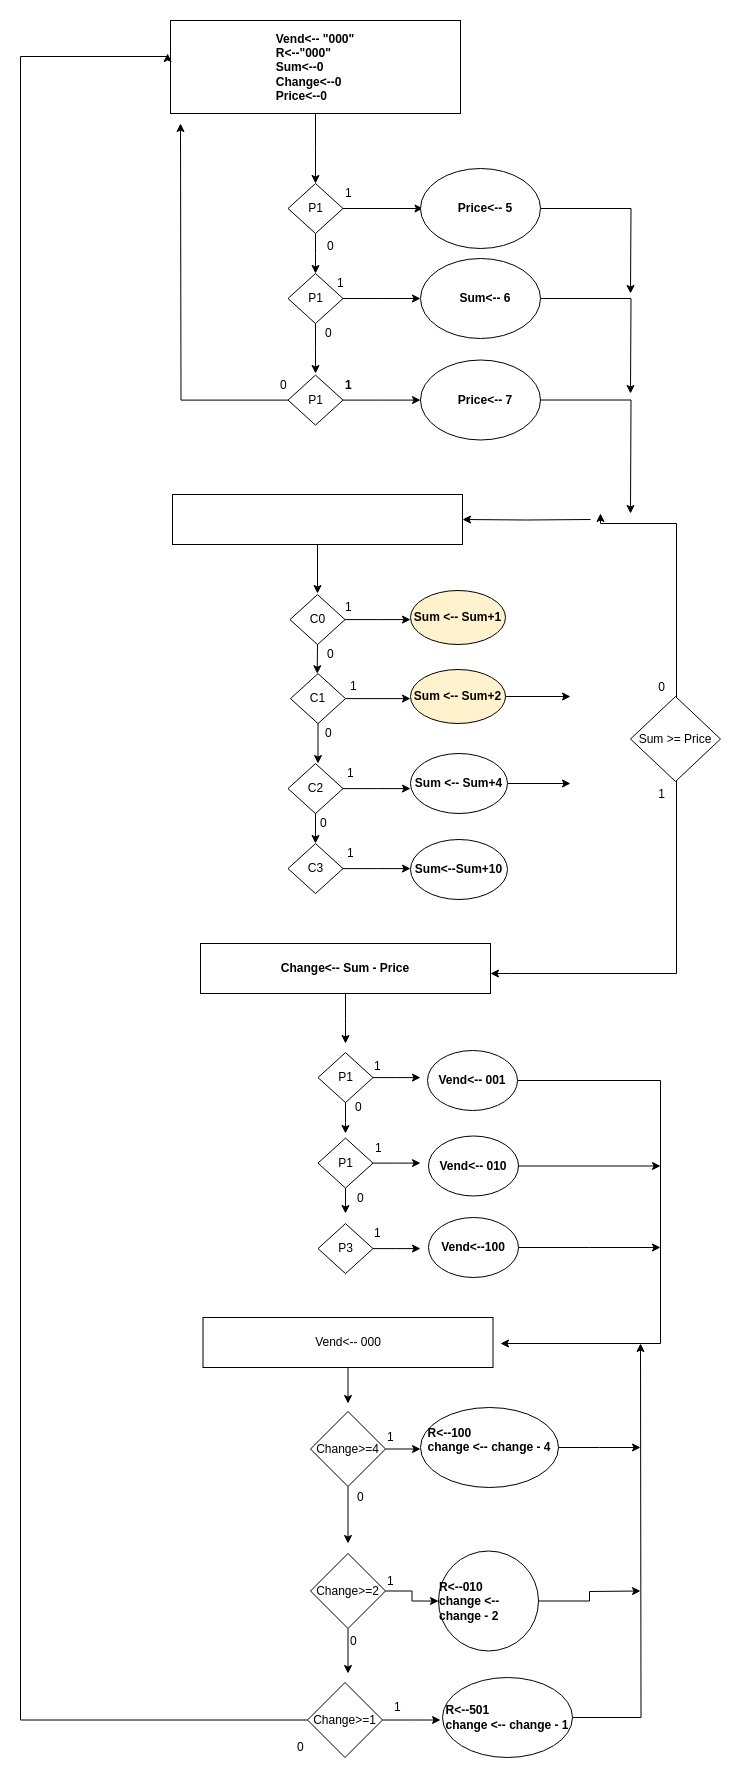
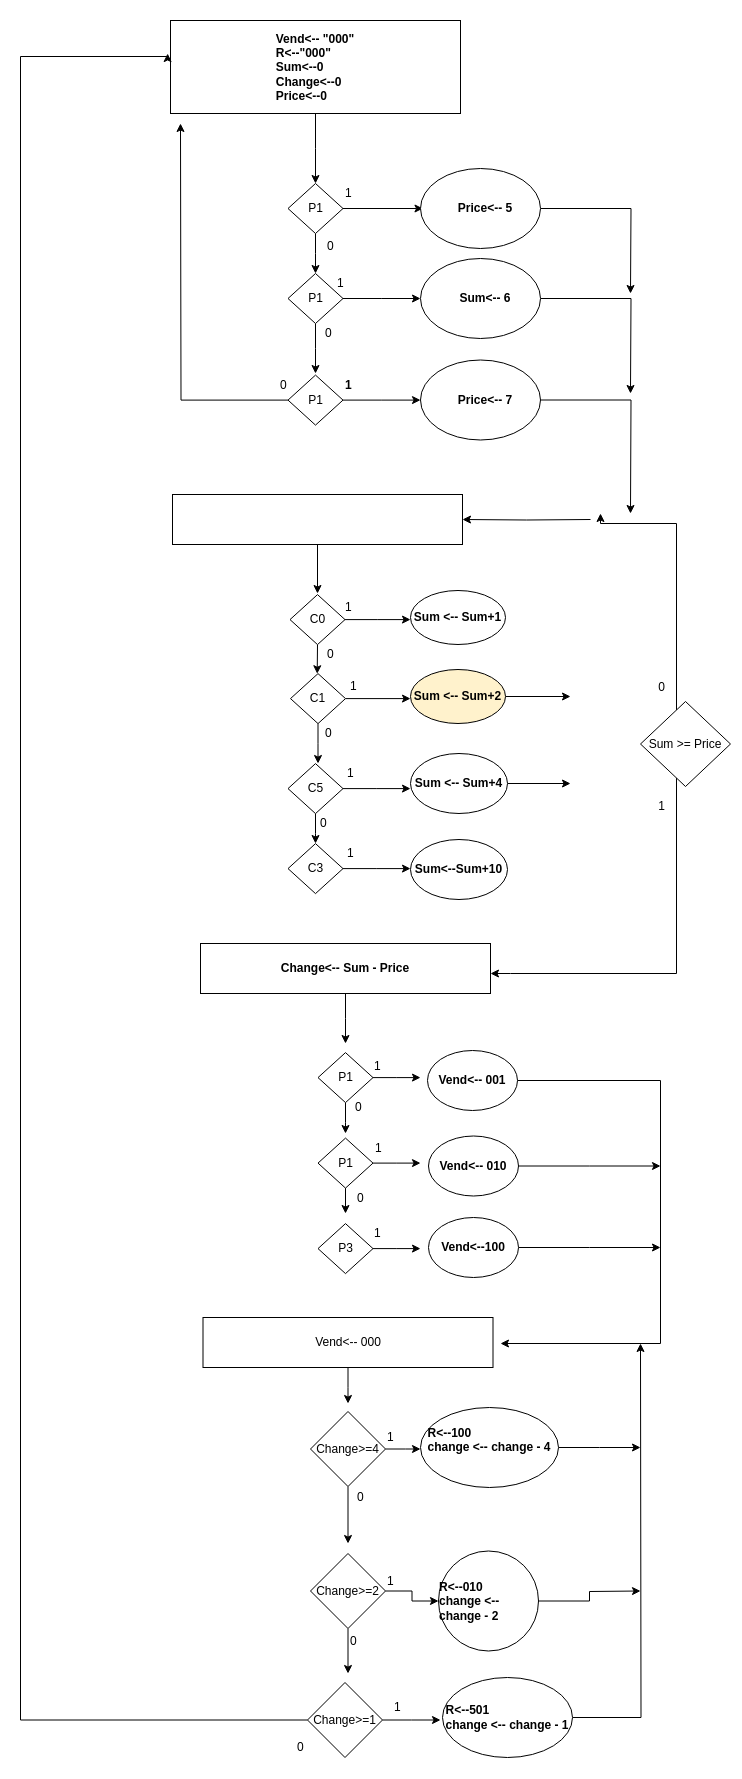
- <mxCell id="39" value="&lt;div&gt;&lt;b&gt;Sum &amp;lt;-- Sum+1&lt;/b&gt;&lt;/div&gt;" style="ellipse;whiteSpace=wrap;html=1;fillColor=#fff2cc;" parent="1" vertex="1"><mxGeometry x="410" y="590" width="95" height="54" as="geometry" /></mxCell>
+ <mxCell id="39" value="&lt;div&gt;&lt;b&gt;Sum &amp;lt;-- Sum+1&lt;/b&gt;&lt;/div&gt;" style="ellipse;whiteSpace=wrap;html=1;" parent="1" vertex="1"><mxGeometry x="410" y="590" width="95" height="54" as="geometry" /></mxCell>
- <mxCell id="48" value="Sum &amp;gt;= Price" style="rhombus;whiteSpace=wrap;html=1;" parent="1" vertex="1"><mxGeometry x="630" y="696" width="90" height="85" as="geometry" /></mxCell>
+ <mxCell id="48" value="Sum &amp;gt;= Price" style="rhombus;whiteSpace=wrap;html=1;" parent="1" vertex="1"><mxGeometry x="640" y="701" width="90" height="85" as="geometry" /></mxCell>
- <mxCell id="36" value="C2" style="rhombus;whiteSpace=wrap;html=1;" parent="1" vertex="1"><mxGeometry x="287.5" y="763.1" width="55" height="50" as="geometry" /></mxCell>
+ <mxCell id="36" value="C5" style="rhombus;whiteSpace=wrap;html=1;" parent="1" vertex="1"><mxGeometry x="287.5" y="763.1" width="55" height="50" as="geometry" /></mxCell>
